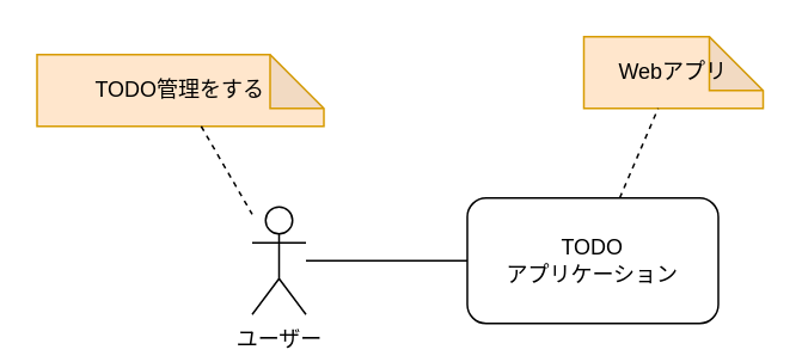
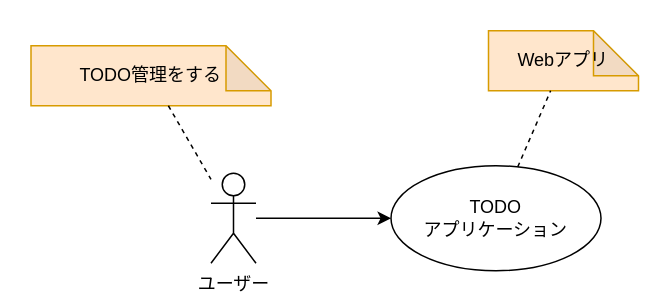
- <mxCell id="4" value="" style="endArrow=none;html=1;" parent="1" source="3" target="2" edge="1"><mxGeometry relative="1" as="geometry"><mxPoint x="230" y="230" as="sourcePoint" /><mxPoint x="390" y="230" as="targetPoint" /></mxGeometry></mxCell>
+ <mxCell id="4" value="" style="endArrow=classic;html=1;" parent="1" source="3" target="2" edge="1"><mxGeometry relative="1" as="geometry"><mxPoint x="230" y="230" as="sourcePoint" /><mxPoint x="390" y="230" as="targetPoint" /></mxGeometry></mxCell>
- <mxCell id="2" value="TODO&lt;br&gt;アプリケーション" style="whiteSpace=wrap;html=1;rounded=1;" parent="1" vertex="1"><mxGeometry x="260" y="110" width="140" height="70" as="geometry" /></mxCell>
+ <mxCell id="2" value="TODO&lt;br&gt;アプリケーション" style="ellipse;whiteSpace=wrap;html=1;" parent="1" vertex="1"><mxGeometry x="260" y="110" width="140" height="70" as="geometry" /></mxCell>
